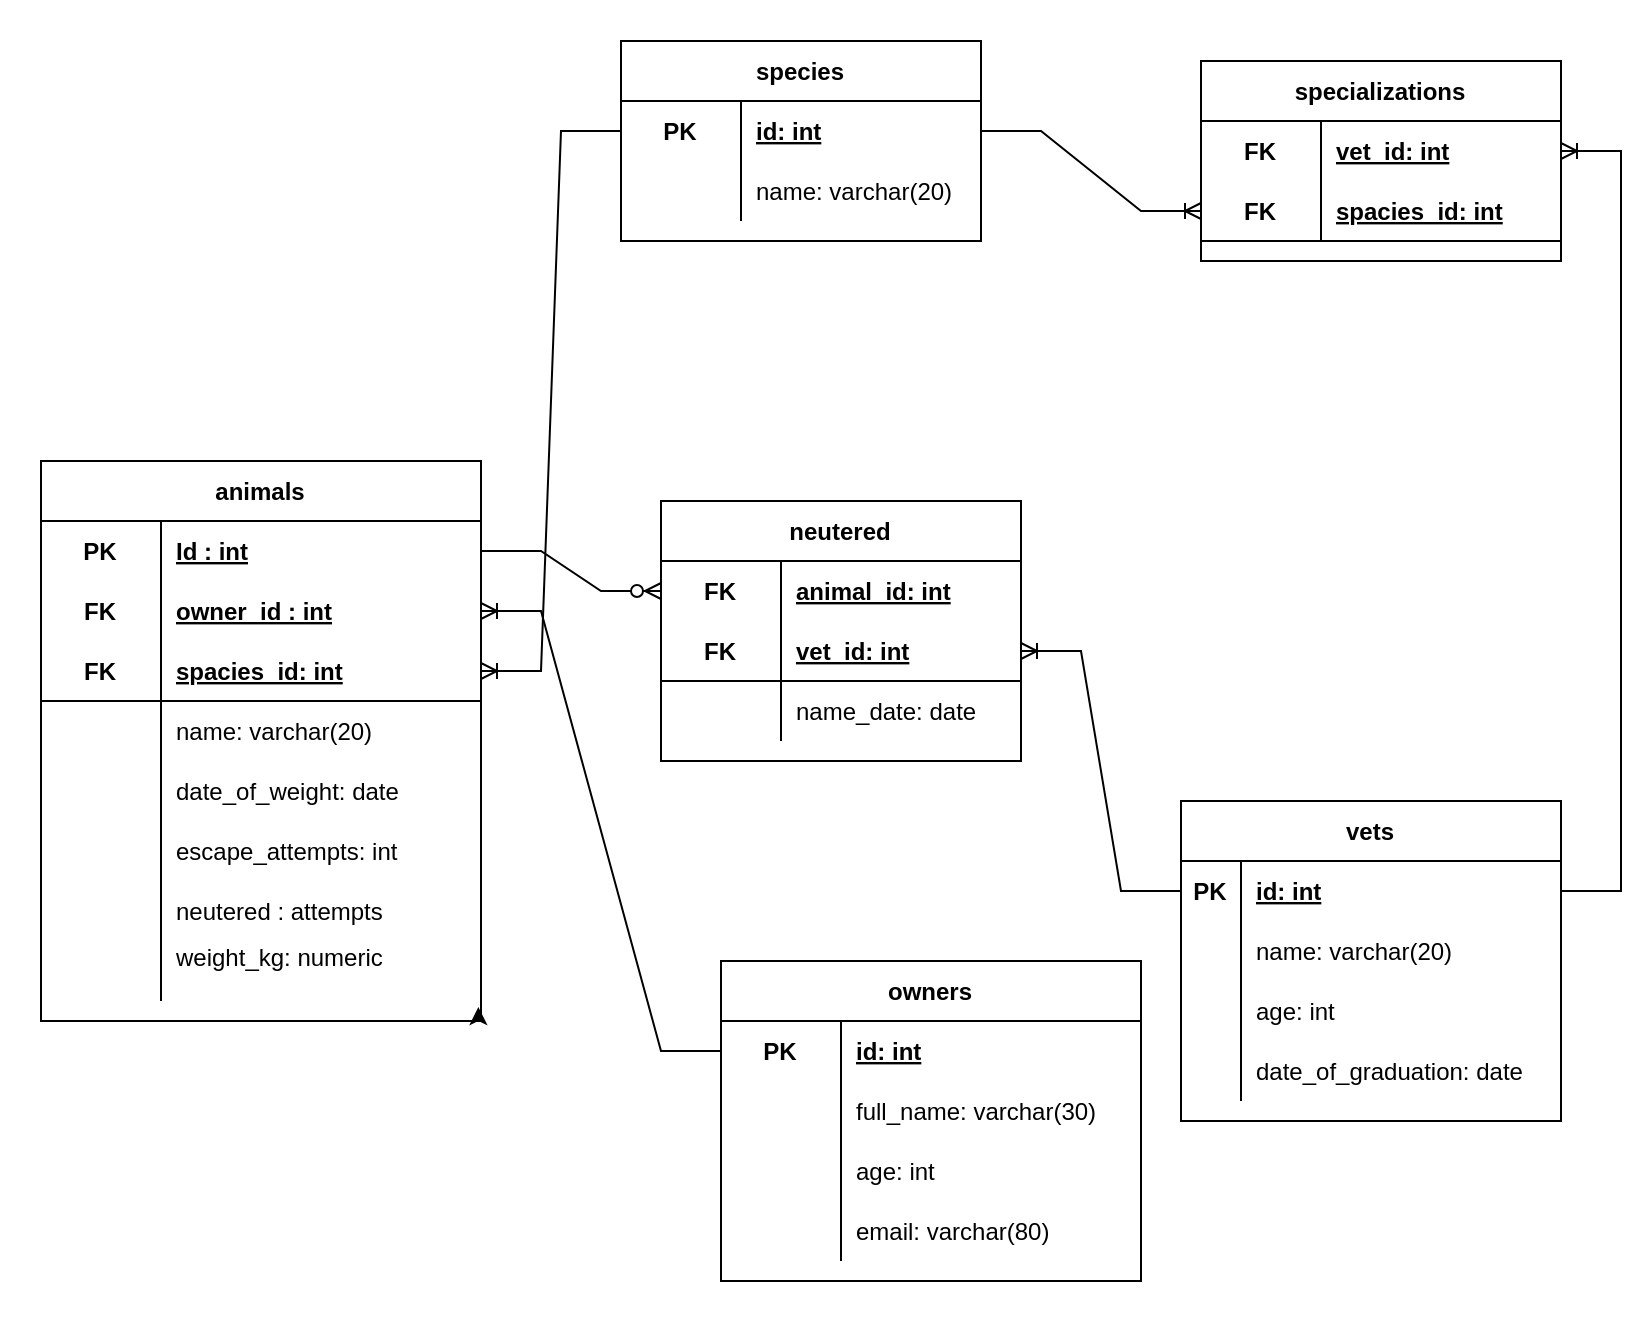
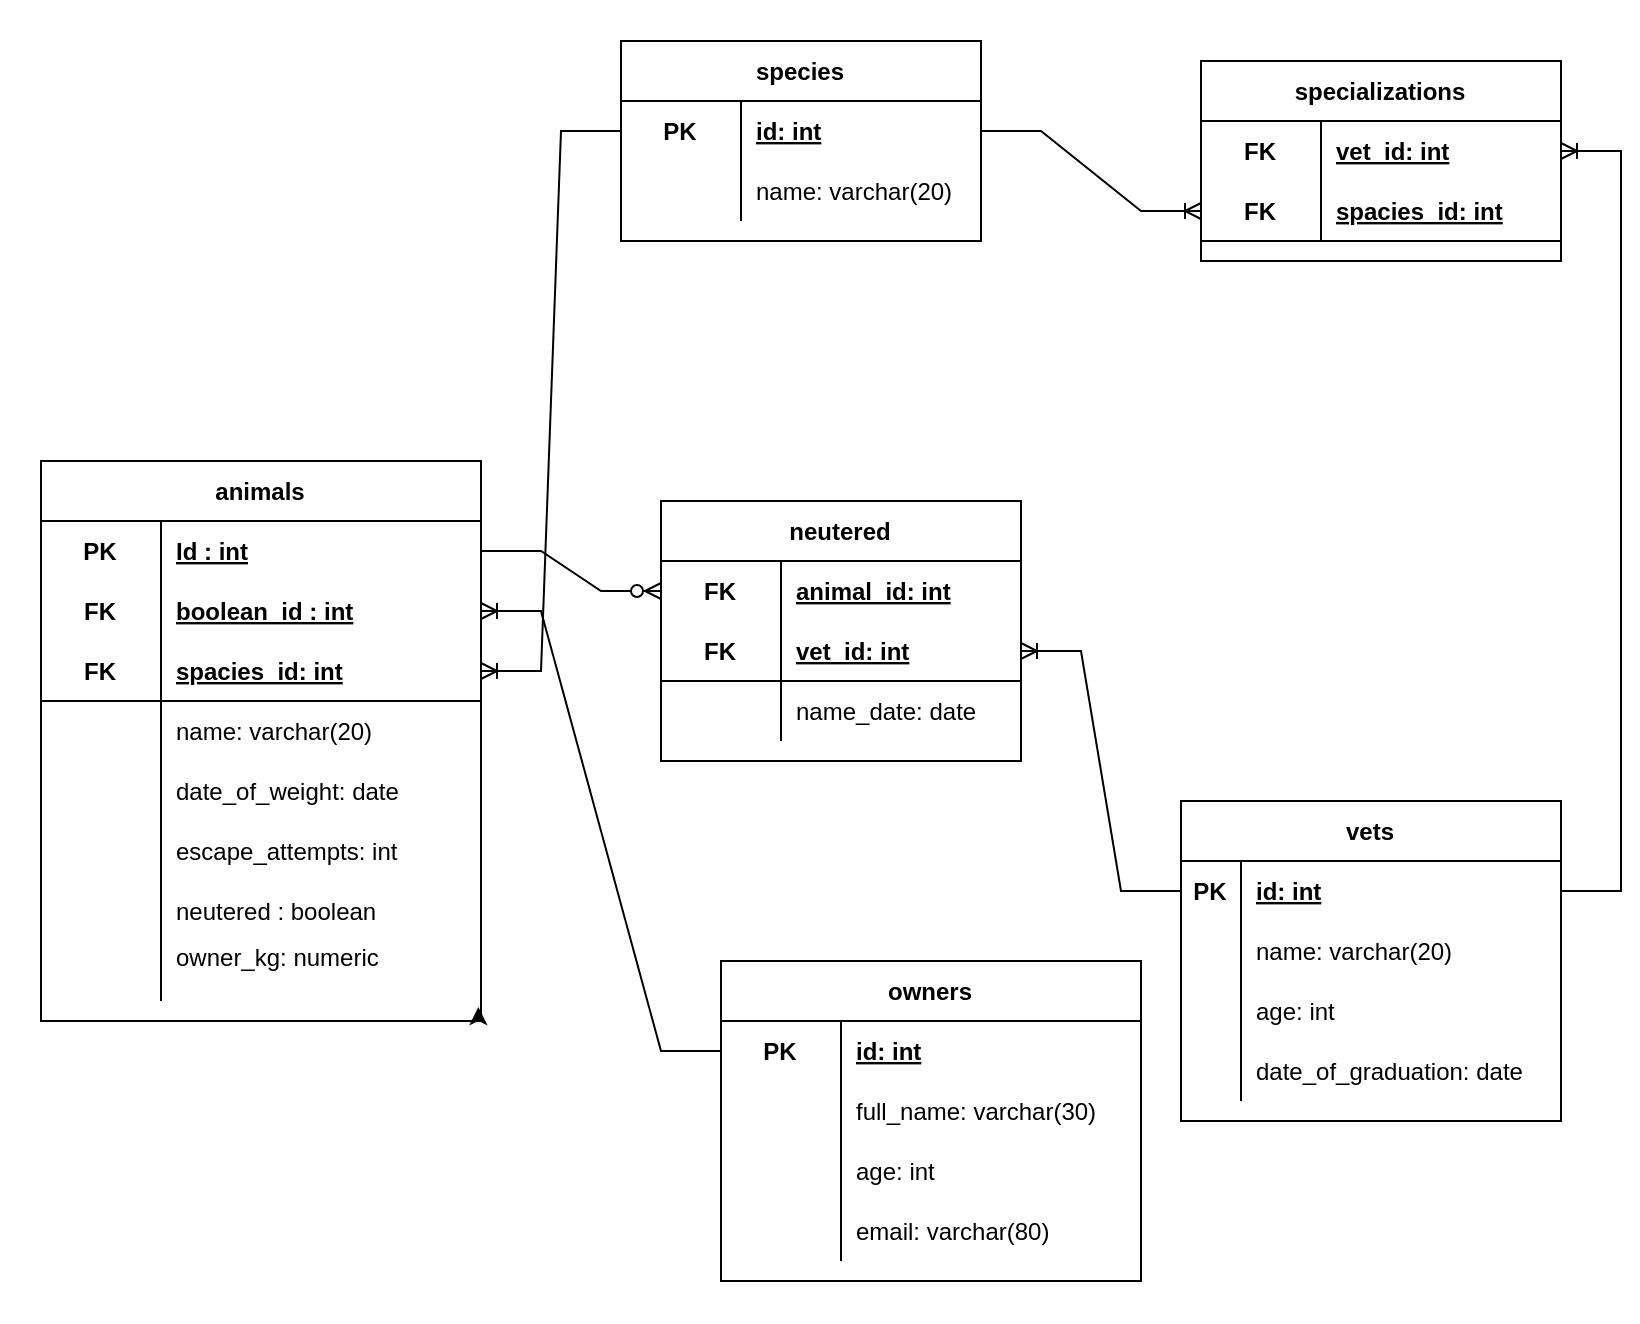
- <mxCell id="8" value="owner_id : int" style="shape=partialRectangle;connectable=0;fillColor=none;top=0;left=0;bottom=0;right=0;align=left;spacingLeft=6;fontStyle=5;overflow=hidden;" vertex="1" parent="6"><mxGeometry x="60" width="160" height="30" as="geometry"><mxRectangle width="160" height="30" as="alternateBounds" /></mxGeometry></mxCell>
+ <mxCell id="8" value="boolean_id : int" style="shape=partialRectangle;connectable=0;fillColor=none;top=0;left=0;bottom=0;right=0;align=left;spacingLeft=6;fontStyle=5;overflow=hidden;" vertex="1" parent="6"><mxGeometry x="60" width="160" height="30" as="geometry"><mxRectangle width="160" height="30" as="alternateBounds" /></mxGeometry></mxCell>
- <mxCell id="23" value="neutered : attempts" style="shape=partialRectangle;connectable=0;fillColor=none;top=0;left=0;bottom=0;right=0;align=left;spacingLeft=6;overflow=hidden;" vertex="1" parent="21"><mxGeometry x="60" width="160" height="30" as="geometry"><mxRectangle width="160" height="30" as="alternateBounds" /></mxGeometry></mxCell>
+ <mxCell id="23" value="neutered : boolean" style="shape=partialRectangle;connectable=0;fillColor=none;top=0;left=0;bottom=0;right=0;align=left;spacingLeft=6;overflow=hidden;" vertex="1" parent="21"><mxGeometry x="60" width="160" height="30" as="geometry"><mxRectangle width="160" height="30" as="alternateBounds" /></mxGeometry></mxCell>
- <mxCell id="26" value="weight_kg: numeric&#10;" style="shape=partialRectangle;connectable=0;fillColor=none;top=0;left=0;bottom=0;right=0;align=left;spacingLeft=6;overflow=hidden;" vertex="1" parent="24"><mxGeometry x="60" width="160" height="30" as="geometry"><mxRectangle width="160" height="30" as="alternateBounds" /></mxGeometry></mxCell>
+ <mxCell id="26" value="owner_kg: numeric&#10;" style="shape=partialRectangle;connectable=0;fillColor=none;top=0;left=0;bottom=0;right=0;align=left;spacingLeft=6;overflow=hidden;" vertex="1" parent="24"><mxGeometry x="60" width="160" height="30" as="geometry"><mxRectangle width="160" height="30" as="alternateBounds" /></mxGeometry></mxCell>
